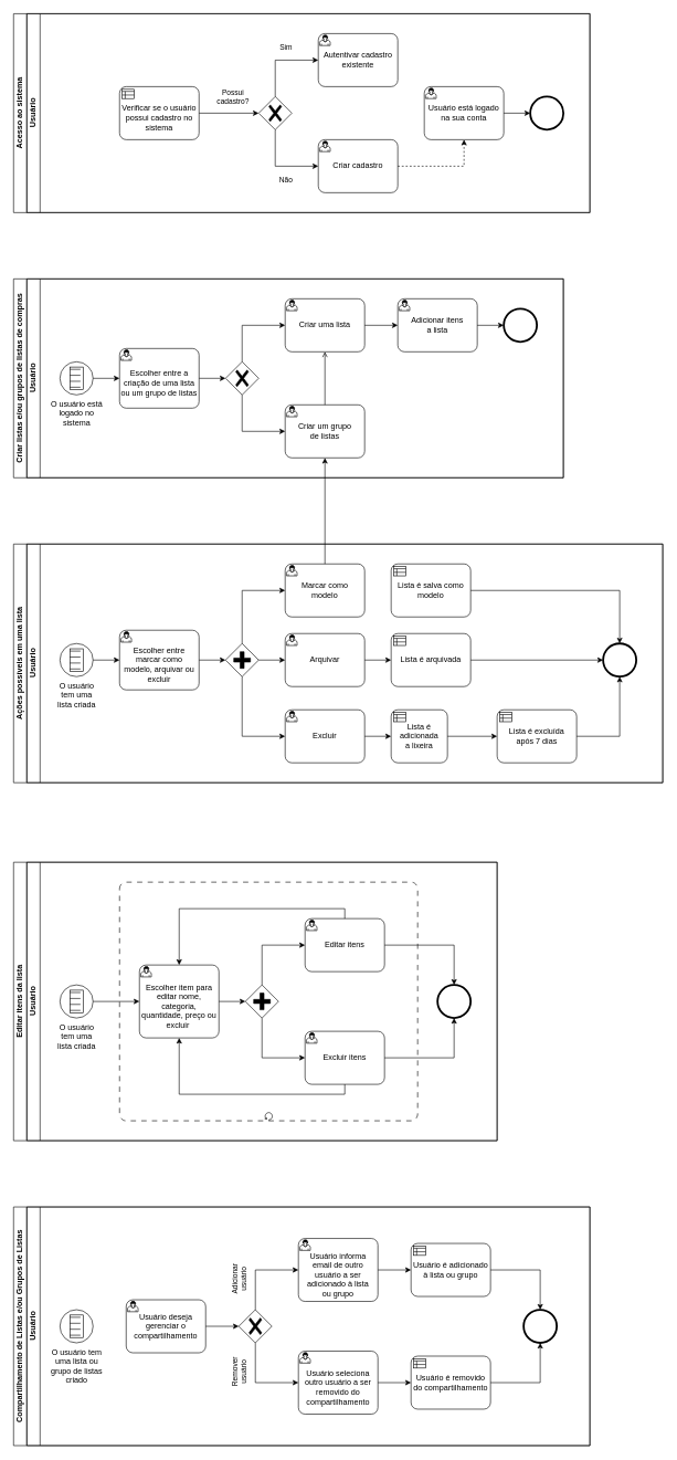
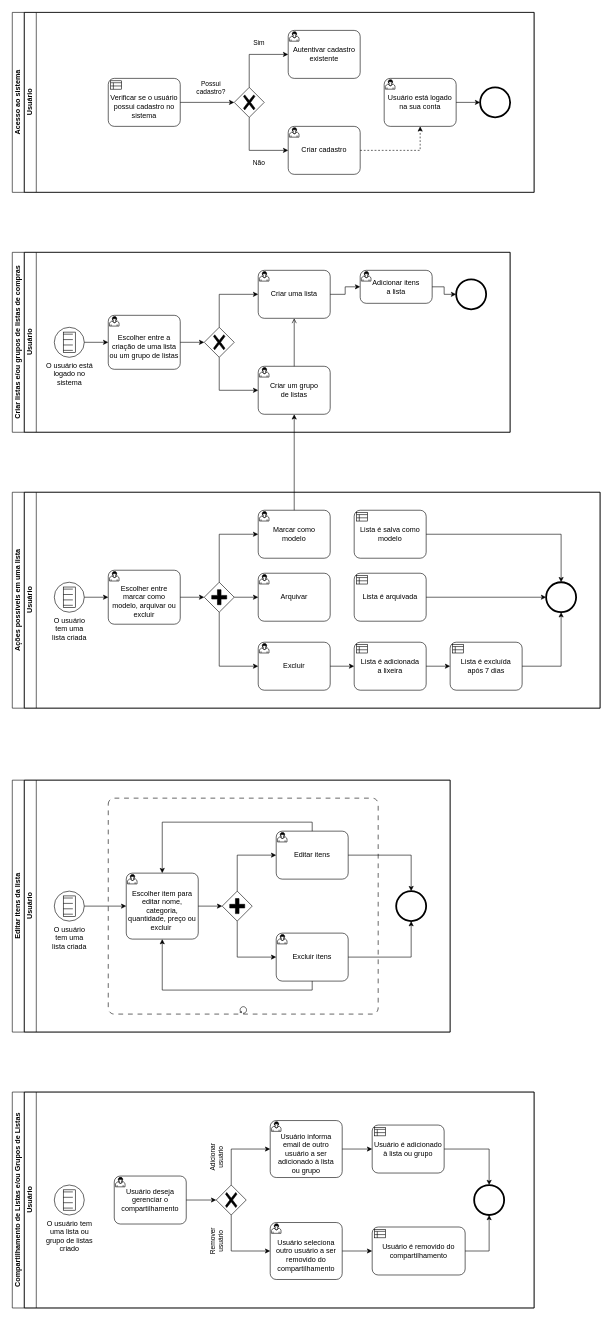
- <mxCell id="23" value="Adicionar itens&lt;br&gt;a lista" style="points=[[0.25,0,0],[0.5,0,0],[0.75,0,0],[1,0.25,0],[1,0.5,0],[1,0.75,0],[0.75,1,0],[0.5,1,0],[0.25,1,0],[0,0.75,0],[0,0.5,0],[0,0.25,0]];shape=mxgraph.bpmn.task;whiteSpace=wrap;rectStyle=rounded;size=10;html=1;container=1;expand=0;collapsible=0;taskMarker=user;fillColor=none;" parent="19" vertex="1"><mxGeometry x="560" y="30" width="120" height="80" as="geometry" /></mxCell>
+ <mxCell id="23" value="Adicionar itens&lt;br&gt;a lista" style="points=[[0.25,0,0],[0.5,0,0],[0.75,0,0],[1,0.25,0],[1,0.5,0],[1,0.75,0],[0.75,1,0],[0.5,1,0],[0.25,1,0],[0,0.75,0],[0,0.5,0],[0,0.25,0]];shape=mxgraph.bpmn.task;whiteSpace=wrap;rectStyle=rounded;size=10;html=1;container=1;expand=0;collapsible=0;taskMarker=user;fillColor=none;" parent="19" vertex="1"><mxGeometry x="560" y="30" width="120" height="55" as="geometry" /></mxCell>
- <mxCell id="53" style="edgeStyle=orthogonalEdgeStyle;rounded=0;orthogonalLoop=1;jettySize=auto;html=1;entryX=0;entryY=0.5;entryDx=0;entryDy=0;entryPerimeter=0;" parent="35" source="42" target="48" edge="1"><mxGeometry relative="1" as="geometry" /></mxCell>
- <mxCell id="49" value="Lista é adicionada&lt;br&gt;a lixeira" style="points=[[0.25,0,0],[0.5,0,0],[0.75,0,0],[1,0.25,0],[1,0.5,0],[1,0.75,0],[0.75,1,0],[0.5,1,0],[0.25,1,0],[0,0.75,0],[0,0.5,0],[0,0.25,0]];shape=mxgraph.bpmn.task;whiteSpace=wrap;rectStyle=rounded;size=10;html=1;container=1;expand=0;collapsible=0;taskMarker=businessRule;fillColor=none;" parent="35" vertex="1"><mxGeometry x="550" y="250" width="85" height="80" as="geometry" /></mxCell>
+ <mxCell id="49" value="Lista é adicionada&lt;br&gt;a lixeira" style="points=[[0.25,0,0],[0.5,0,0],[0.75,0,0],[1,0.25,0],[1,0.5,0],[1,0.75,0],[0.75,1,0],[0.5,1,0],[0.25,1,0],[0,0.75,0],[0,0.5,0],[0,0.25,0]];shape=mxgraph.bpmn.task;whiteSpace=wrap;rectStyle=rounded;size=10;html=1;container=1;expand=0;collapsible=0;taskMarker=businessRule;fillColor=none;" parent="35" vertex="1"><mxGeometry x="550" y="250" width="120" height="80" as="geometry" /></mxCell>
- <mxCell id="85" value="Usuário é removido do compartilhamento" style="points=[[0.25,0,0],[0.5,0,0],[0.75,0,0],[1,0.25,0],[1,0.5,0],[1,0.75,0],[0.75,1,0],[0.5,1,0],[0.25,1,0],[0,0.75,0],[0,0.5,0],[0,0.25,0]];shape=mxgraph.bpmn.task;whiteSpace=wrap;rectStyle=rounded;size=10;html=1;container=1;expand=0;collapsible=0;taskMarker=businessRule;fillColor=none;" parent="77" vertex="1"><mxGeometry x="580" y="225" width="120" height="80" as="geometry" /></mxCell>
+ <mxCell id="85" value="Usuário é removido do compartilhamento" style="points=[[0.25,0,0],[0.5,0,0],[0.75,0,0],[1,0.25,0],[1,0.5,0],[1,0.75,0],[0.75,1,0],[0.5,1,0],[0.25,1,0],[0,0.75,0],[0,0.5,0],[0,0.25,0]];shape=mxgraph.bpmn.task;whiteSpace=wrap;rectStyle=rounded;size=10;html=1;container=1;expand=0;collapsible=0;taskMarker=businessRule;fillColor=none;" parent="77" vertex="1"><mxGeometry x="580" y="225" width="155" height="80" as="geometry" /></mxCell>
